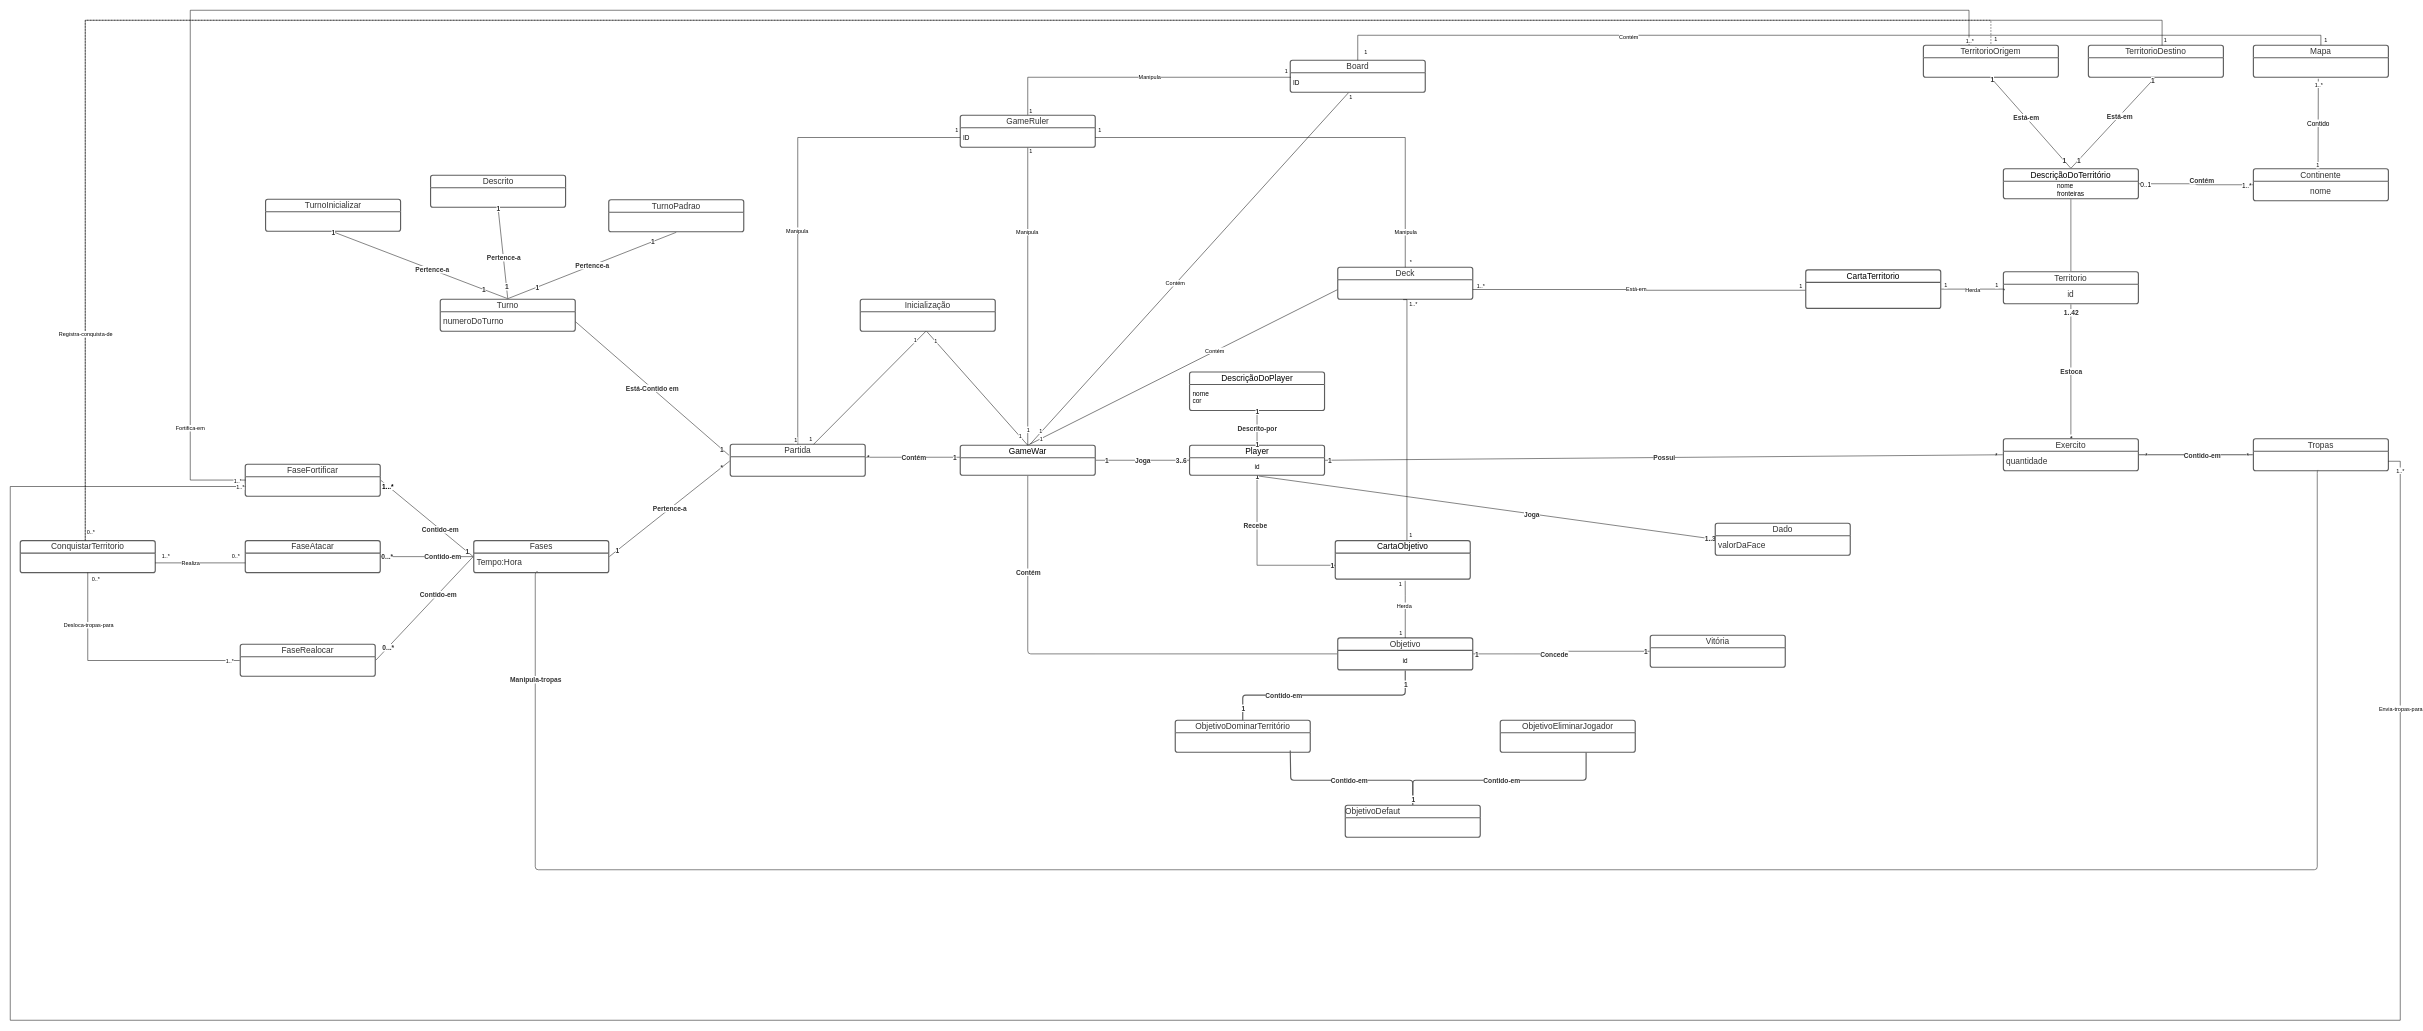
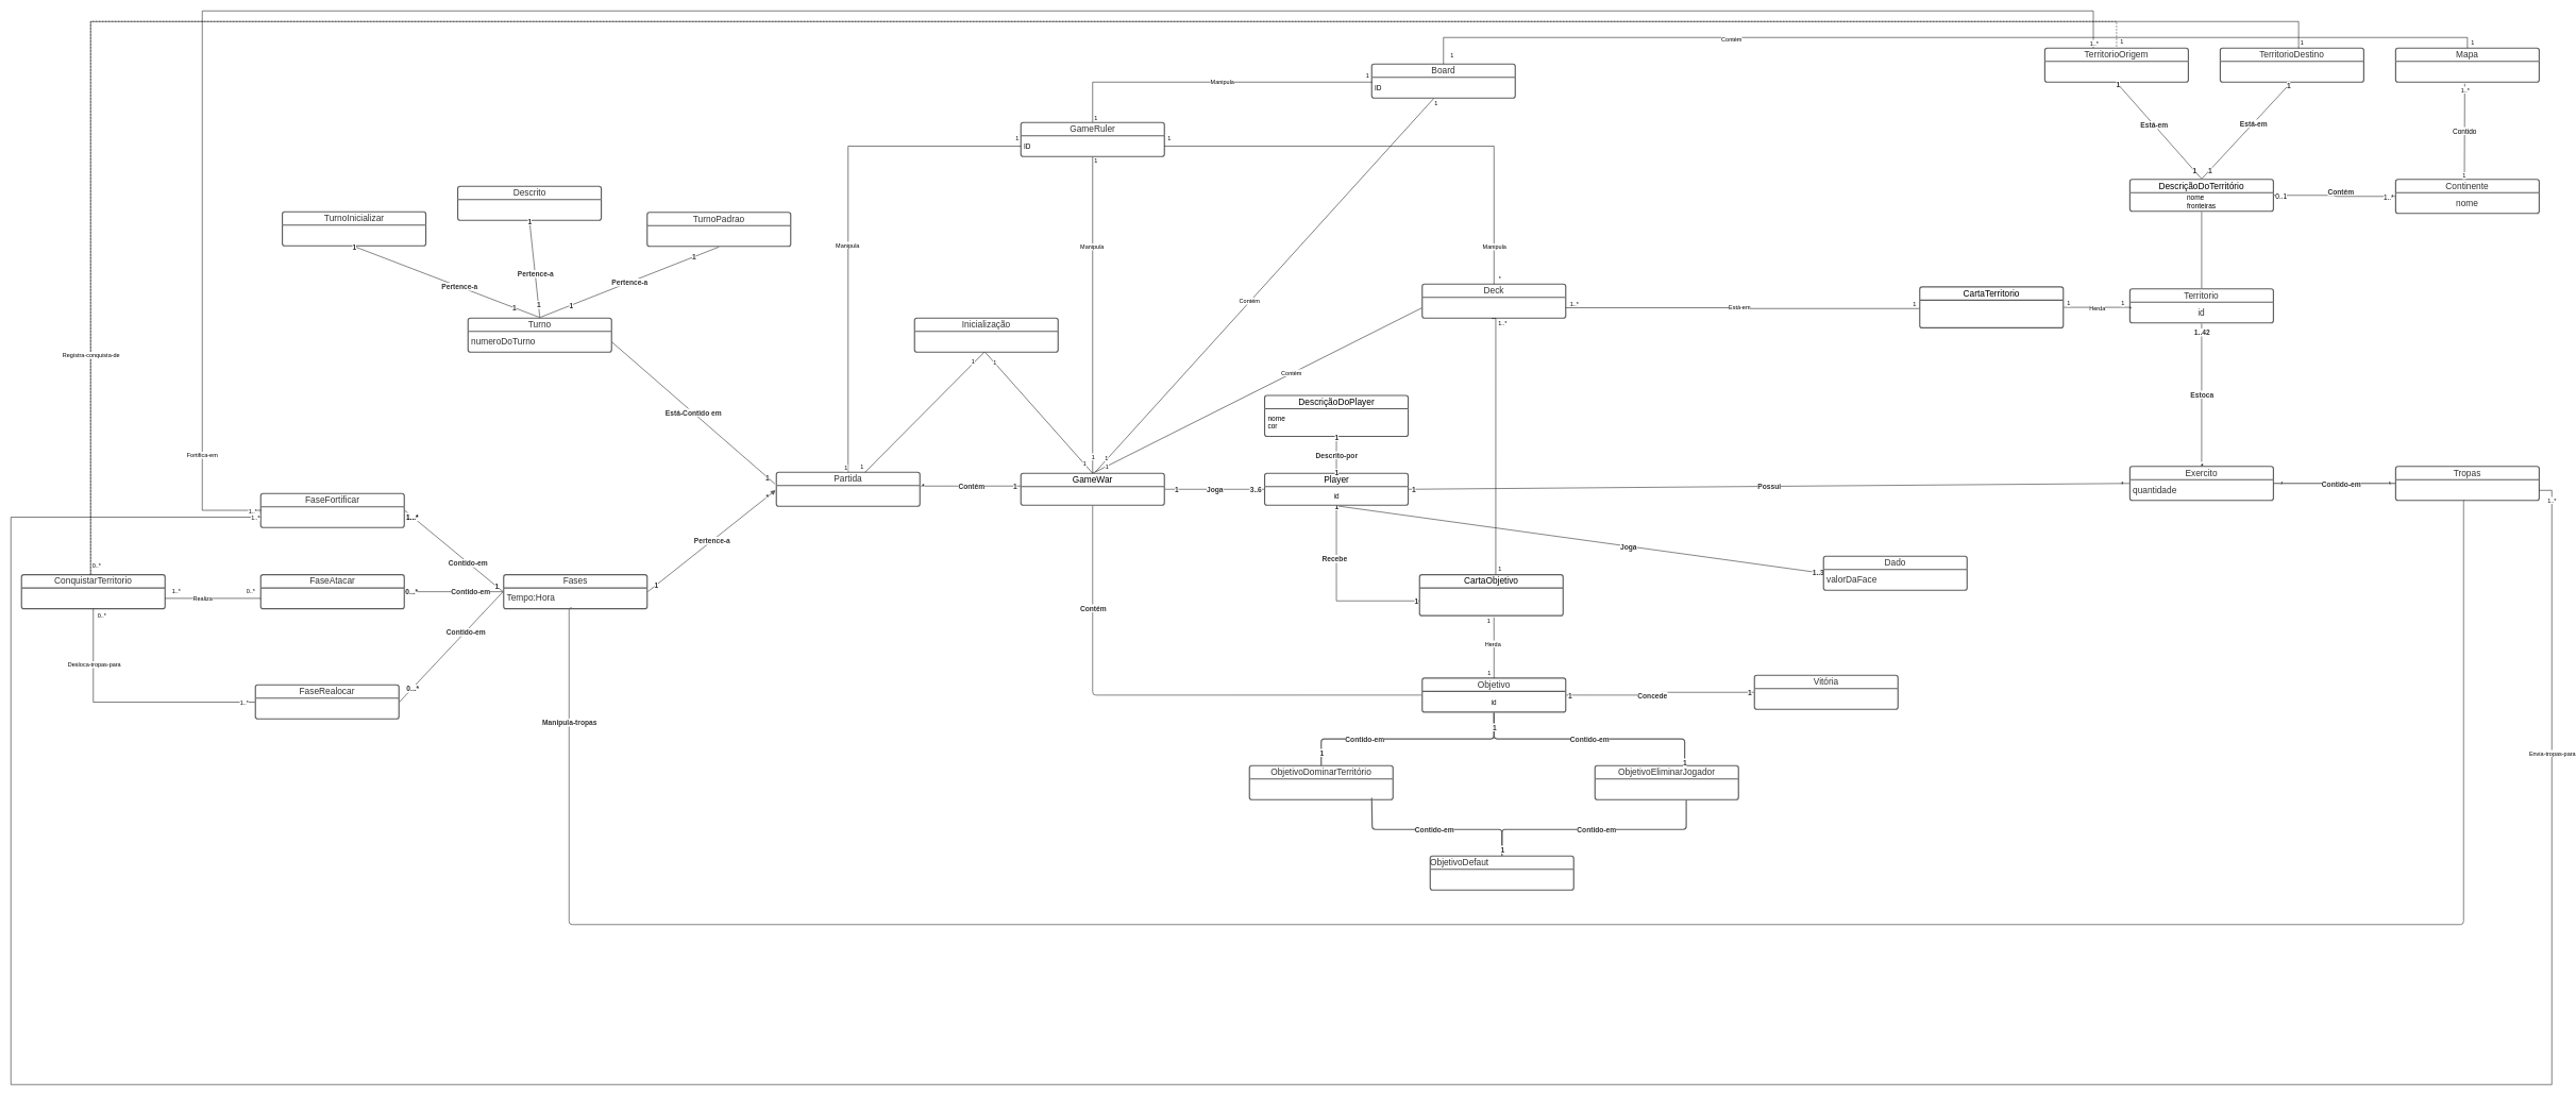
- <mxCell id="24" value="" style="html=1;jettySize=18;whiteSpace=wrap;fontSize=13;strokeColor=#5E5E5E;strokeWidth=1.5;rounded=1;arcSize=12;startArrow=none;endArrow=none;exitX=1.004;exitY=0.5;exitPerimeter=0;entryX=-0.004;entryY=0.524;entryPerimeter=0;lucidId=ic7ym-YOa~ux;align=center;" parent="1" source="22" target="28" edge="1"><mxGeometry width="100" height="100" relative="1" as="geometry" /></mxCell>
+ <mxCell id="24" value="" style="html=1;jettySize=18;whiteSpace=wrap;fontSize=13;strokeColor=#5E5E5E;strokeWidth=1.5;rounded=1;arcSize=12;startArrow=none;endArrow=block;exitX=1.004;exitY=0.5;exitPerimeter=0;entryX=-0.004;entryY=0.524;entryPerimeter=0;lucidId=ic7ym-YOa~ux;align=center;" parent="1" source="22" target="28" edge="1"><mxGeometry width="100" height="100" relative="1" as="geometry" /></mxCell>
+ <mxCell id="71" value="" style="html=1;jettySize=18;whiteSpace=wrap;fontSize=13;strokeColor=#5E5E5E;strokeWidth=2.3;rounded=1;arcSize=12;edgeStyle=orthogonalEdgeStyle;startArrow=none;endArrow=none;exitX=0.625;exitY=-0.007;exitPerimeter=0;entryX=0.5;entryY=1.018;entryPerimeter=0;lucidId=DJgAo~n638NL;align=center;exitDx=0;exitDy=0;" parent="1" source="66" target="36" edge="1"><mxGeometry width="100" height="100" relative="1" as="geometry"><Array as="points" /><mxPoint x="3180" y="1604.118" as="sourcePoint" /></mxGeometry></mxCell>
+ <mxCell id="72" value="Contido-em" style="text;html=1;resizable=0;labelBackgroundColor=default;align=center;verticalAlign=middle;fontStyle=1;fontColor=#333333;fontSize=13.3;" parent="71" vertex="1"><mxGeometry relative="1" as="geometry" /></mxCell>
+ <mxCell id="73" value="1" style="text;html=1;resizable=0;labelBackgroundColor=default;align=center;verticalAlign=middle;fontStyle=1;fontColor=#333333;fontSize=13.3;" parent="71" vertex="1"><mxGeometry x="-0.973" relative="1" as="geometry"><mxPoint as="offset" /></mxGeometry></mxCell>
